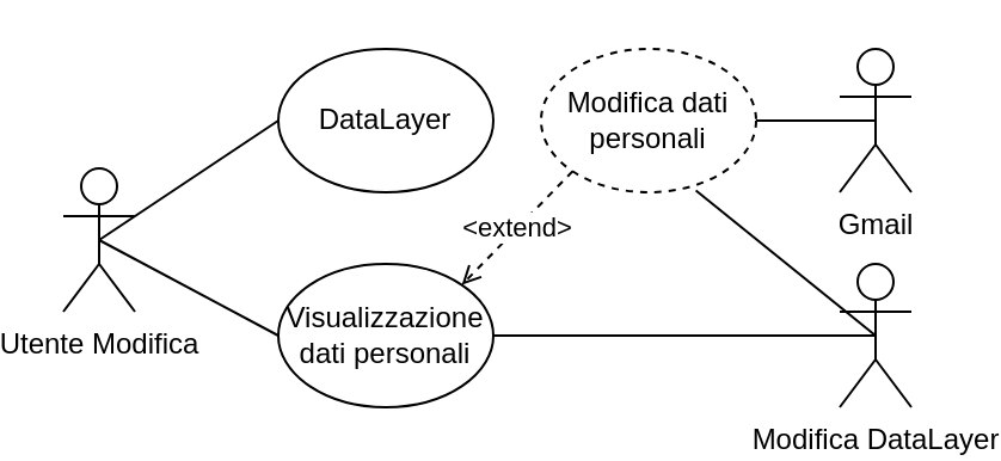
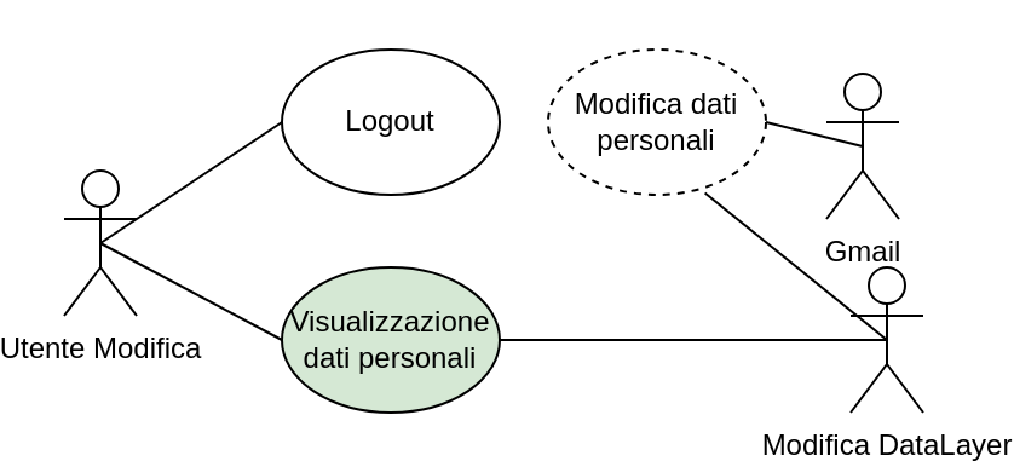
- <mxCell id="5" value="DataLayer" style="ellipse;whiteSpace=wrap;html=1;" parent="1" vertex="1"><mxGeometry x="110" y="20" width="90" height="60" as="geometry" /></mxCell>
+ <mxCell id="5" value="Logout" style="ellipse;whiteSpace=wrap;html=1;" parent="1" vertex="1"><mxGeometry x="110" y="20" width="90" height="60" as="geometry" /></mxCell>
- <mxCell id="13" value="Gmail" style="shape=umlActor;verticalLabelPosition=bottom;verticalAlign=top;html=1;outlineConnect=0;" parent="1" vertex="1"><mxGeometry x="345" y="20" width="30" height="60" as="geometry" /></mxCell>
+ <mxCell id="13" value="Gmail" style="shape=umlActor;verticalLabelPosition=bottom;verticalAlign=top;html=1;outlineConnect=0;" parent="1" vertex="1"><mxGeometry x="335" y="30" width="30" height="60" as="geometry" /></mxCell>
- <mxCell id="8" value="&amp;lt;extend&amp;gt;" style="endArrow=open;endSize=6;endFill=0;html=1;rounded=0;dashed=1;exitX=0;exitY=1;exitDx=0;exitDy=0;entryX=1;entryY=0;entryDx=0;entryDy=0;" parent="1" source="7" target="6" edge="1"><mxGeometry width="160" relative="1" as="geometry"><mxPoint x="200" y="70" as="sourcePoint" /><mxPoint x="90" y="100" as="targetPoint" /></mxGeometry></mxCell>
- <mxCell id="6" value="Visualizzazione dati personali" style="ellipse;whiteSpace=wrap;html=1;" parent="1" vertex="1"><mxGeometry x="110" y="110" width="90" height="60" as="geometry" /></mxCell>
+ <mxCell id="6" value="Visualizzazione dati personali" style="ellipse;whiteSpace=wrap;html=1;fillColor=#d5e8d4;" parent="1" vertex="1"><mxGeometry x="110" y="110" width="90" height="60" as="geometry" /></mxCell>
